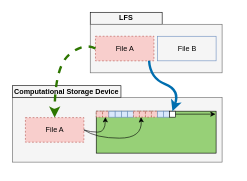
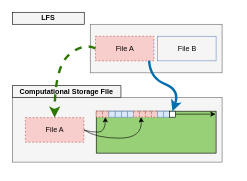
- <mxCell id="21" value="LFS" style="text;html=1;align=center;verticalAlign=middle;whiteSpace=wrap;rounded=0;strokeColor=#000000;fillColor=#F5F5F5;fontStyle=1;" vertex="1" parent="1"><mxGeometry x="150" y="20" width="120" height="20" as="geometry" /></mxCell>
+ <mxCell id="21" value="LFS" style="text;html=1;align=center;verticalAlign=middle;whiteSpace=wrap;rounded=0;strokeColor=#000000;fillColor=#F5F5F5;fontStyle=1;" vertex="1" parent="1"><mxGeometry x="20" y="20" width="120" height="20" as="geometry" /></mxCell>
- <mxCell id="3" value="Computational Storage Device" style="text;html=1;align=center;verticalAlign=middle;whiteSpace=wrap;rounded=0;strokeColor=#000000;fillColor=#F5F5F5;fontStyle=1;" vertex="1" parent="1"><mxGeometry x="20" y="142.5" width="181.25" height="20" as="geometry" /></mxCell>
+ <mxCell id="3" value="Computational Storage File" style="text;html=1;align=center;verticalAlign=middle;whiteSpace=wrap;rounded=0;strokeColor=#000000;fillColor=#F5F5F5;fontStyle=1;" vertex="1" parent="1"><mxGeometry x="20" y="142.5" width="181.25" height="20" as="geometry" /></mxCell>
